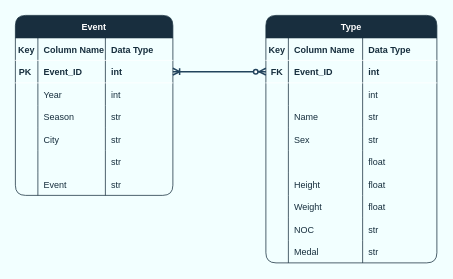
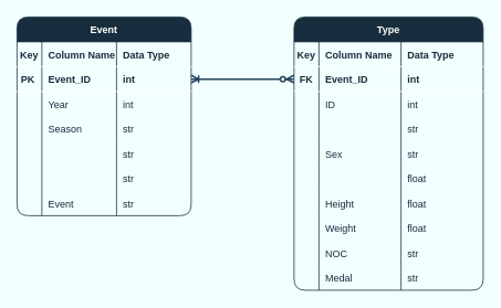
+ <mxCell id="41" value="ID" style="shape=partialRectangle;connectable=0;fillColor=none;top=0;left=0;bottom=0;right=0;align=left;spacingLeft=6;overflow=hidden;strokeColor=#FFFFFF;fontColor=#162e3d;rounded=1;labelBackgroundColor=none;" parent="39" vertex="1"><mxGeometry x="30" width="99" height="30" as="geometry"><mxRectangle width="99" height="30" as="alternateBounds" /></mxGeometry></mxCell>
- <mxCell id="45" value="Name" style="shape=partialRectangle;connectable=0;fillColor=none;top=0;left=0;bottom=0;right=0;align=left;spacingLeft=6;overflow=hidden;strokeColor=#FFFFFF;fontColor=#162e3d;rounded=1;labelBackgroundColor=none;" parent="43" vertex="1"><mxGeometry x="30" width="99" height="30" as="geometry"><mxRectangle width="99" height="30" as="alternateBounds" /></mxGeometry></mxCell>
- <mxCell id="21" value="City" style="shape=partialRectangle;connectable=0;fillColor=none;top=0;left=0;bottom=0;right=0;align=left;spacingLeft=6;overflow=hidden;strokeColor=#FFFFFF;fontColor=#162e3d;rounded=1;labelBackgroundColor=none;" parent="19" vertex="1"><mxGeometry x="30" width="90" height="30" as="geometry"><mxRectangle width="90" height="30" as="alternateBounds" /></mxGeometry></mxCell>
